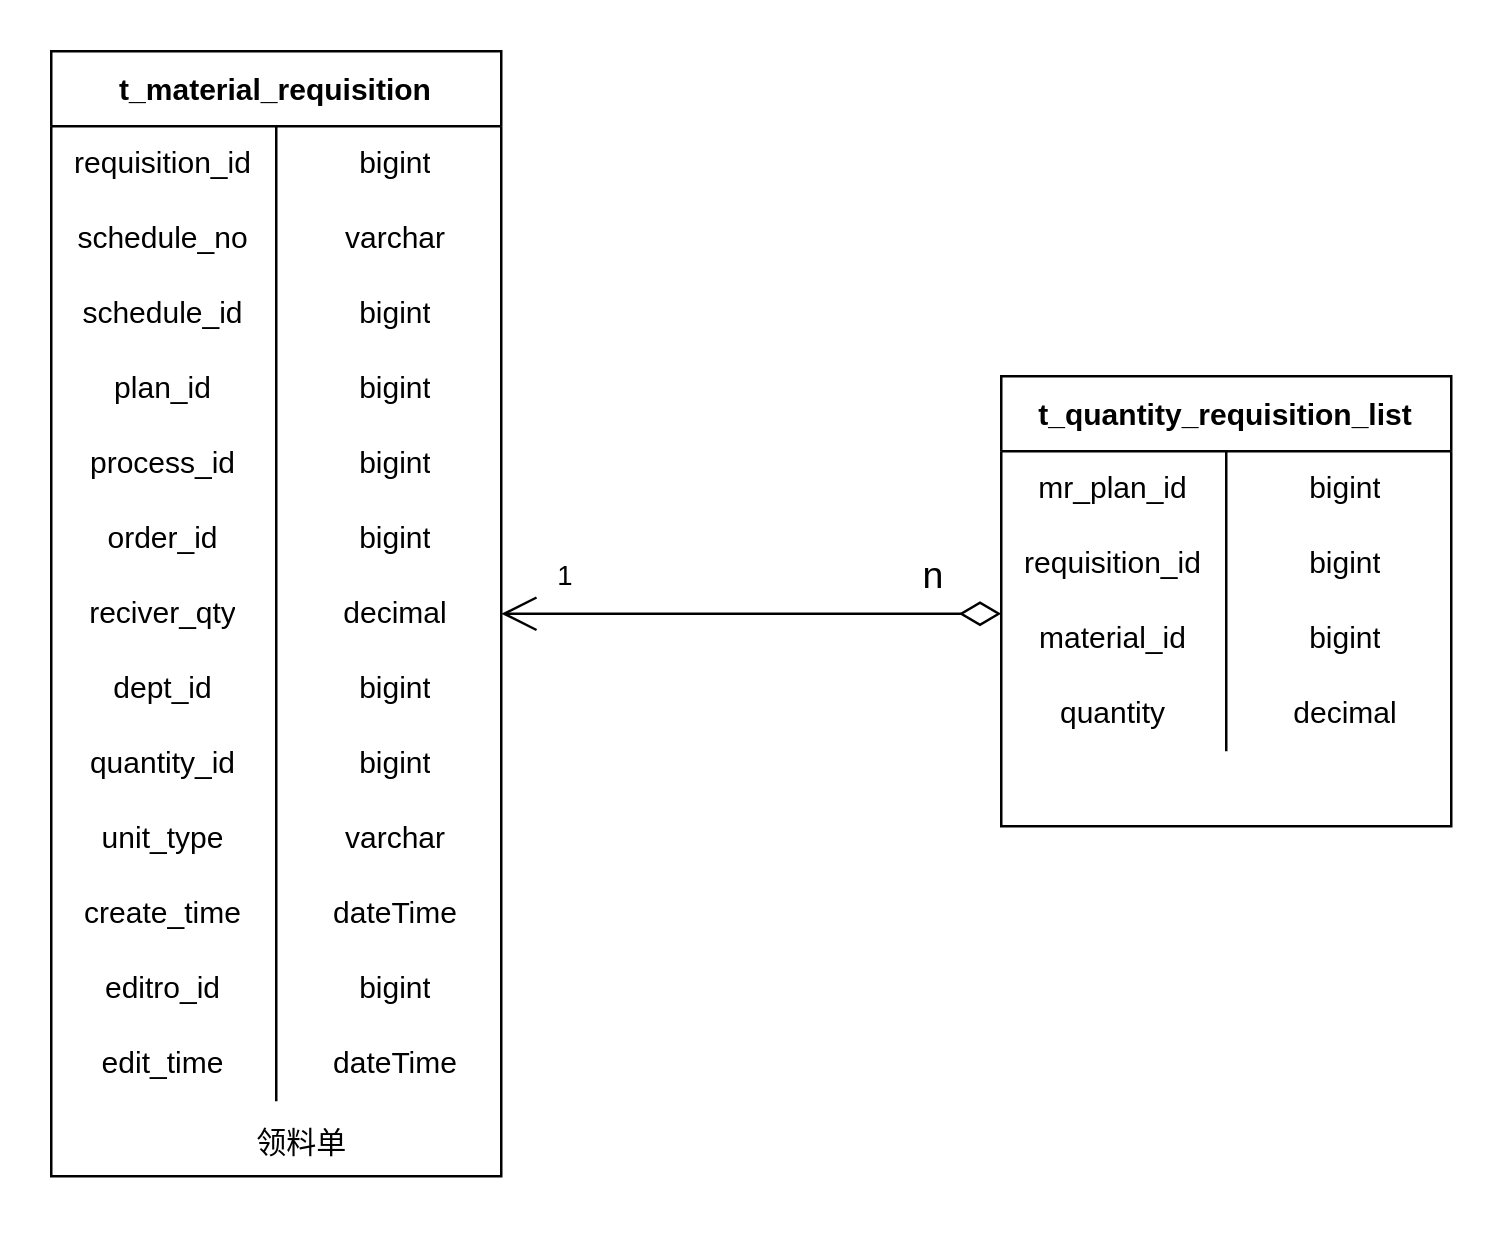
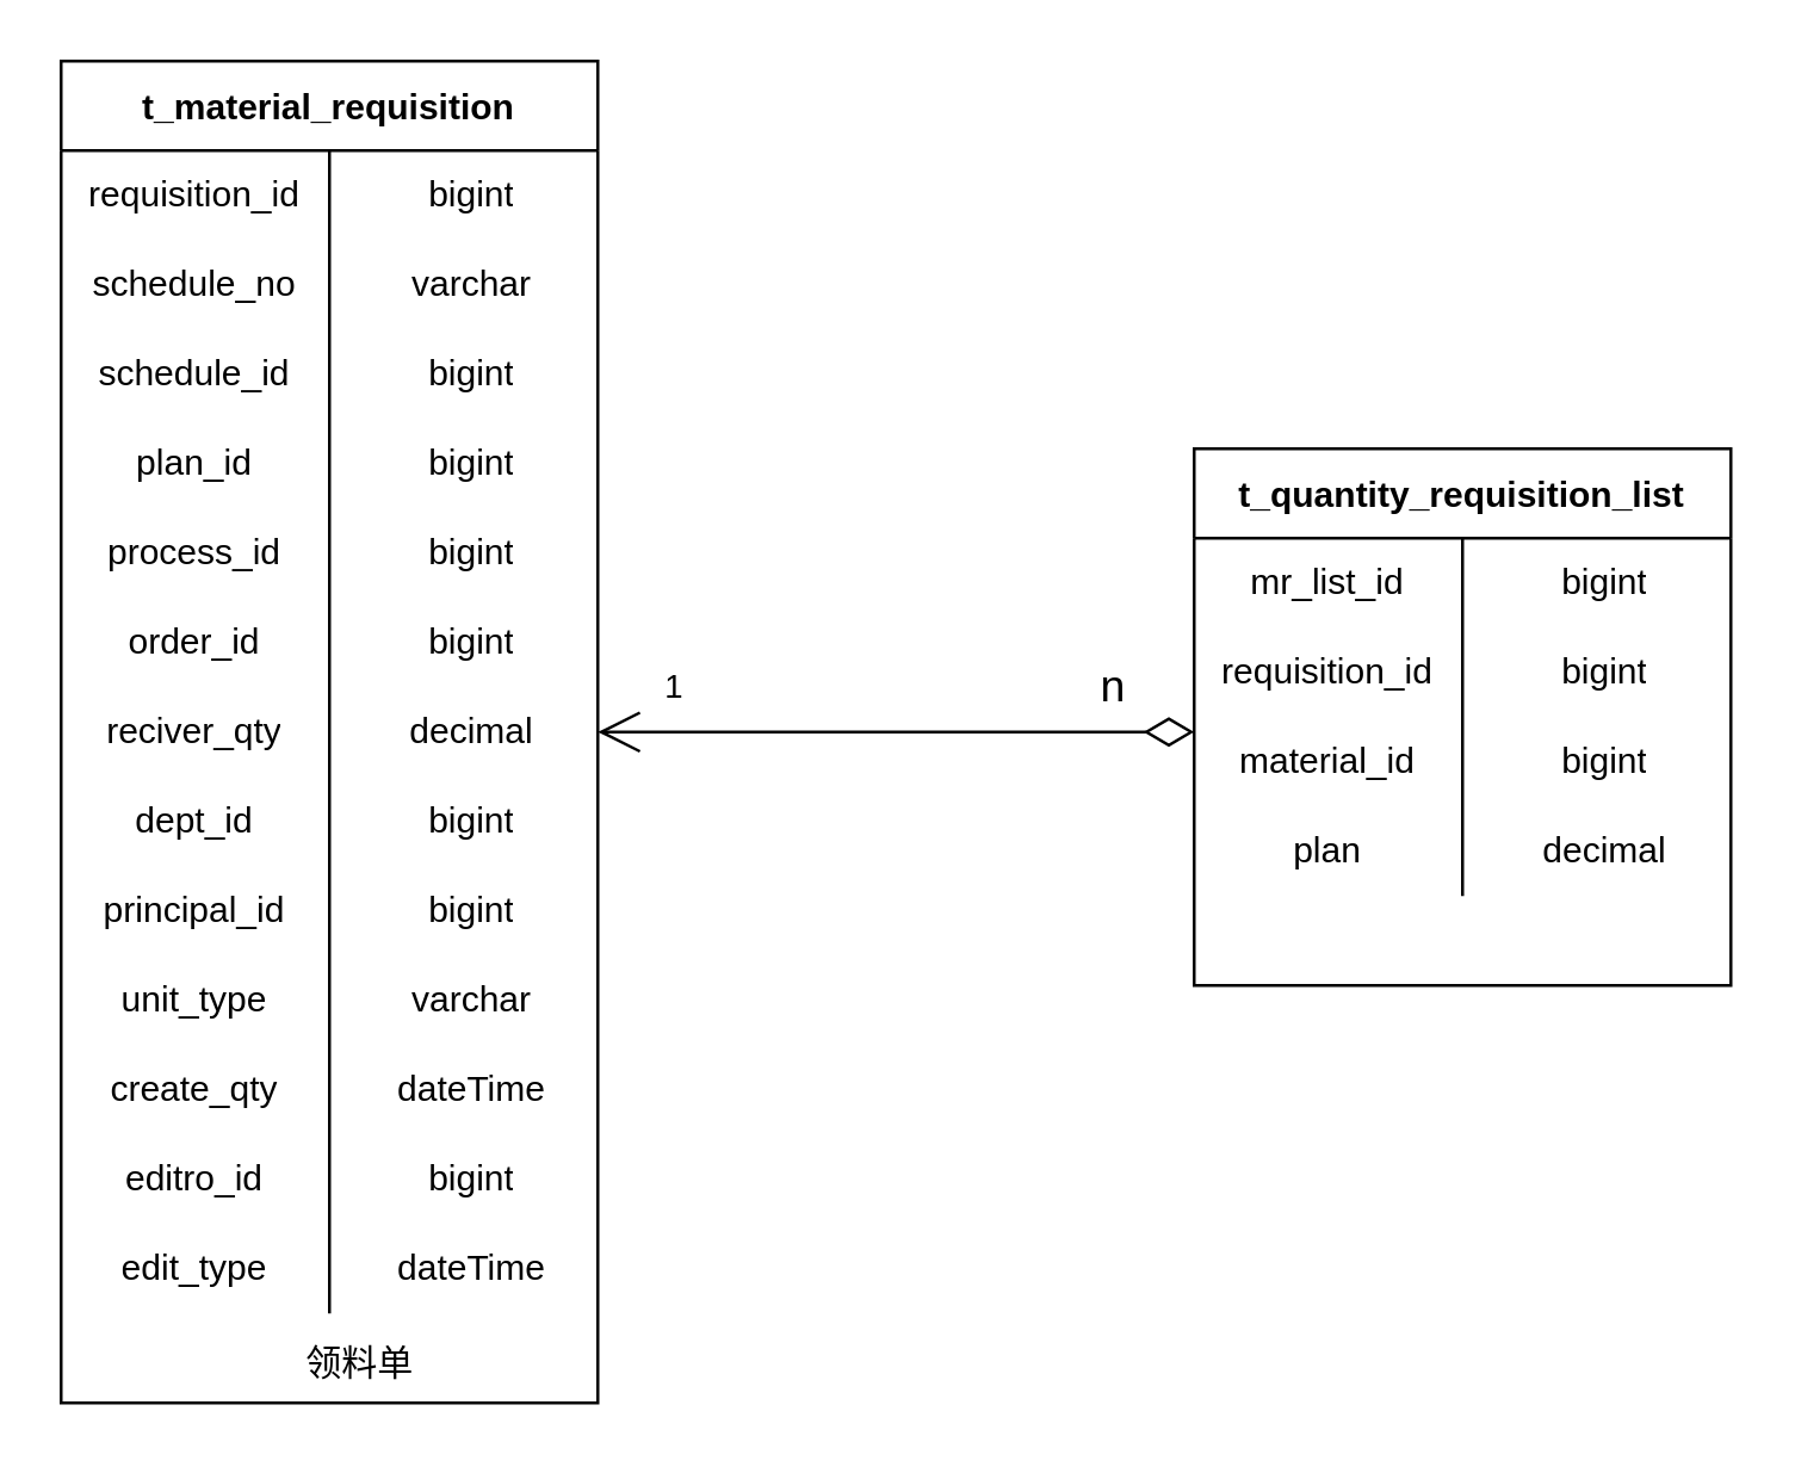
- <mxCell id="45" value="mr_plan_id" style="shape=partialRectangle;html=1;whiteSpace=wrap;connectable=0;fillColor=none;top=0;left=0;bottom=0;right=0;overflow=hidden;pointerEvents=1;" vertex="1" parent="44"><mxGeometry width="90" height="30" as="geometry"><mxRectangle width="90" height="30" as="alternateBounds" /></mxGeometry></mxCell>
+ <mxCell id="45" value="mr_list_id" style="shape=partialRectangle;html=1;whiteSpace=wrap;connectable=0;fillColor=none;top=0;left=0;bottom=0;right=0;overflow=hidden;pointerEvents=1;" vertex="1" parent="44"><mxGeometry width="90" height="30" as="geometry"><mxRectangle width="90" height="30" as="alternateBounds" /></mxGeometry></mxCell>
- <mxCell id="54" value="quantity" style="shape=partialRectangle;html=1;whiteSpace=wrap;connectable=0;fillColor=none;top=0;left=0;bottom=0;right=0;overflow=hidden;" vertex="1" parent="53"><mxGeometry width="90" height="30" as="geometry"><mxRectangle width="90" height="30" as="alternateBounds" /></mxGeometry></mxCell>
+ <mxCell id="54" value="plan" style="shape=partialRectangle;html=1;whiteSpace=wrap;connectable=0;fillColor=none;top=0;left=0;bottom=0;right=0;overflow=hidden;" vertex="1" parent="53"><mxGeometry width="90" height="30" as="geometry"><mxRectangle width="90" height="30" as="alternateBounds" /></mxGeometry></mxCell>
- <mxCell id="28" value="quantity_id" style="shape=partialRectangle;html=1;whiteSpace=wrap;connectable=0;fillColor=none;top=0;left=0;bottom=0;right=0;overflow=hidden;" vertex="1" parent="27"><mxGeometry width="90" height="30" as="geometry"><mxRectangle width="90" height="30" as="alternateBounds" /></mxGeometry></mxCell>
+ <mxCell id="28" value="principal_id" style="shape=partialRectangle;html=1;whiteSpace=wrap;connectable=0;fillColor=none;top=0;left=0;bottom=0;right=0;overflow=hidden;" vertex="1" parent="27"><mxGeometry width="90" height="30" as="geometry"><mxRectangle width="90" height="30" as="alternateBounds" /></mxGeometry></mxCell>
- <mxCell id="34" value="create_time" style="shape=partialRectangle;html=1;whiteSpace=wrap;connectable=0;fillColor=none;top=0;left=0;bottom=0;right=0;overflow=hidden;" vertex="1" parent="33"><mxGeometry width="90" height="30" as="geometry"><mxRectangle width="90" height="30" as="alternateBounds" /></mxGeometry></mxCell>
+ <mxCell id="34" value="create_qty" style="shape=partialRectangle;html=1;whiteSpace=wrap;connectable=0;fillColor=none;top=0;left=0;bottom=0;right=0;overflow=hidden;" vertex="1" parent="33"><mxGeometry width="90" height="30" as="geometry"><mxRectangle width="90" height="30" as="alternateBounds" /></mxGeometry></mxCell>
- <mxCell id="40" value="edit_time" style="shape=partialRectangle;html=1;whiteSpace=wrap;connectable=0;fillColor=none;top=0;left=0;bottom=0;right=0;overflow=hidden;" vertex="1" parent="39"><mxGeometry width="90" height="30" as="geometry"><mxRectangle width="90" height="30" as="alternateBounds" /></mxGeometry></mxCell>
+ <mxCell id="40" value="edit_type" style="shape=partialRectangle;html=1;whiteSpace=wrap;connectable=0;fillColor=none;top=0;left=0;bottom=0;right=0;overflow=hidden;" vertex="1" parent="39"><mxGeometry width="90" height="30" as="geometry"><mxRectangle width="90" height="30" as="alternateBounds" /></mxGeometry></mxCell>
